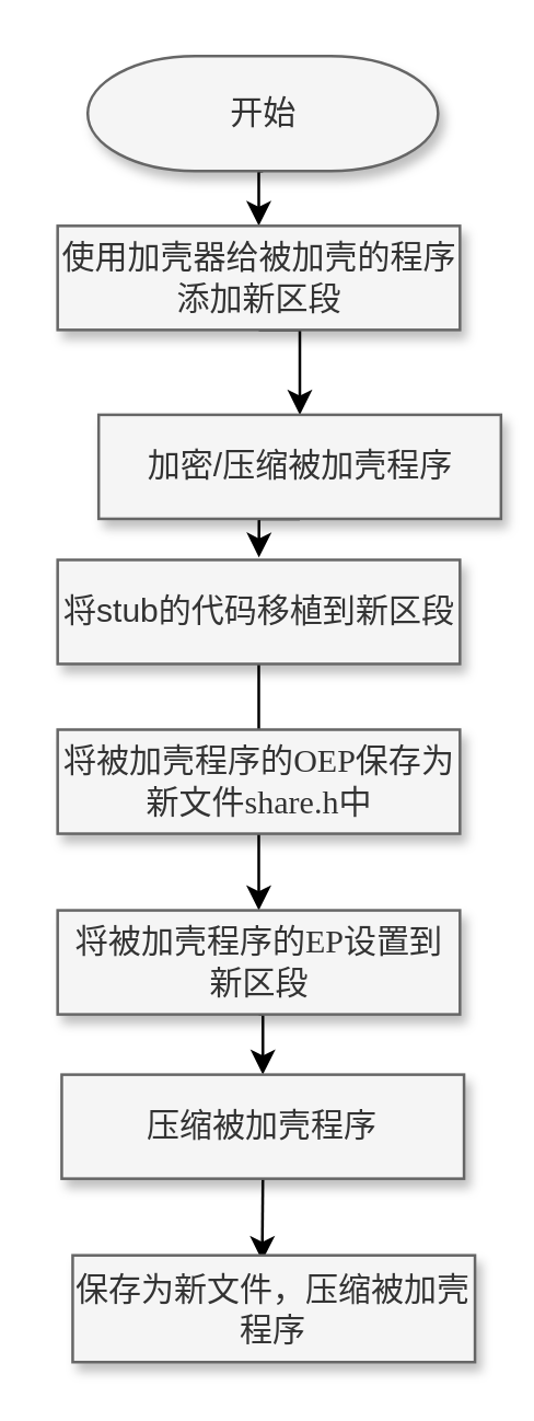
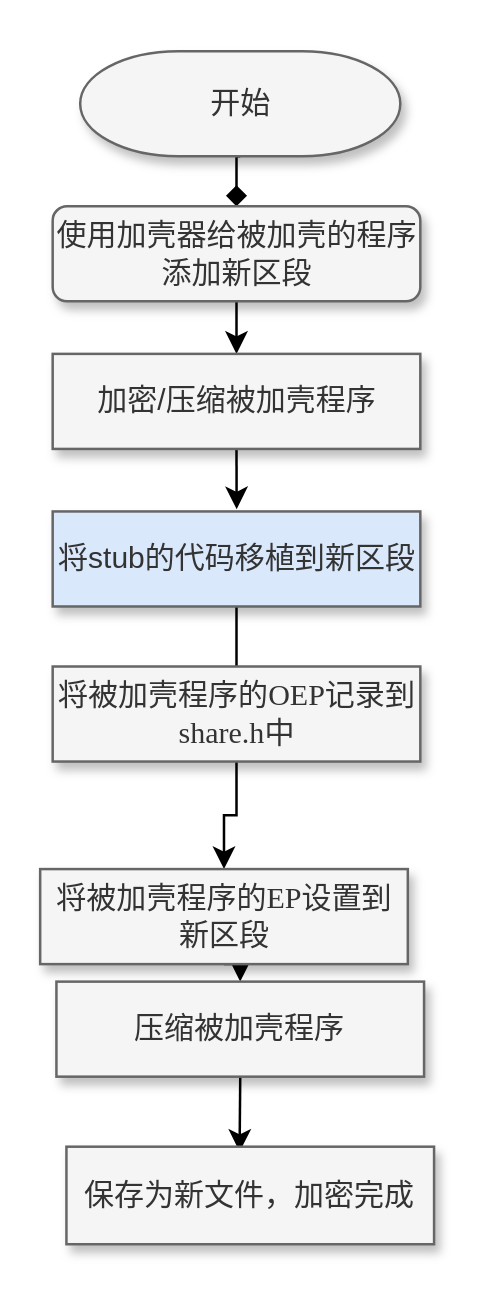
- <mxCell id="2" style="edgeStyle=orthogonalEdgeStyle;rounded=0;orthogonalLoop=1;jettySize=auto;html=1;exitX=0.5;exitY=1;exitDx=0;exitDy=0;exitPerimeter=0;entryX=0.5;entryY=0;entryDx=0;entryDy=0;fontSize=12;" edge="1" parent="1" source="3" target="5"><mxGeometry relative="1" as="geometry" /></mxCell>
+ <mxCell id="2" style="edgeStyle=orthogonalEdgeStyle;rounded=0;orthogonalLoop=1;jettySize=auto;html=1;exitX=0.5;exitY=1;exitDx=0;exitDy=0;exitPerimeter=0;entryX=0.5;entryY=0;entryDx=0;entryDy=0;fontSize=12;endArrow=diamond;" edge="1" parent="1" source="3" target="5"><mxGeometry relative="1" as="geometry" /></mxCell>
- <mxCell id="5" value="使用加壳器给被加壳的程序添加新区段" style="rounded=0;whiteSpace=wrap;html=1;shadow=1;strokeWidth=1;fillColor=#f5f5f5;fontColor=#333333;strokeColor=#666666;" vertex="1" parent="1"><mxGeometry x="20.5" y="82" width="147" height="38" as="geometry" /></mxCell>
+ <mxCell id="5" value="使用加壳器给被加壳的程序添加新区段" style="whiteSpace=wrap;html=1;shadow=1;strokeWidth=1;fillColor=#f5f5f5;fontColor=#333333;strokeColor=#666666;rounded=1;" vertex="1" parent="1"><mxGeometry x="20.5" y="82" width="147" height="38" as="geometry" /></mxCell>
- <mxCell id="7" value="加密/压缩被加壳程序" style="rounded=0;whiteSpace=wrap;html=1;shadow=1;strokeWidth=1;fillColor=#f5f5f5;fontColor=#333333;strokeColor=#666666;" vertex="1" parent="1"><mxGeometry x="35.5" y="151" width="147" height="38" as="geometry" /></mxCell>
+ <mxCell id="7" value="加密/压缩被加壳程序" style="rounded=0;whiteSpace=wrap;html=1;shadow=1;strokeWidth=1;fillColor=#f5f5f5;fontColor=#333333;strokeColor=#666666;" vertex="1" parent="1"><mxGeometry x="20.5" y="141" width="147" height="38" as="geometry" /></mxCell>
- <mxCell id="9" value="将stub的代码移植到新区段" style="rounded=0;whiteSpace=wrap;html=1;shadow=1;strokeWidth=1;fillColor=#f5f5f5;fontColor=#333333;strokeColor=#666666;" vertex="1" parent="1"><mxGeometry x="20.5" y="204" width="147" height="38" as="geometry" /></mxCell>
+ <mxCell id="9" value="将stub的代码移植到新区段" style="rounded=0;whiteSpace=wrap;html=1;shadow=1;strokeWidth=1;fillColor=#dae8fc;fontColor=#333333;strokeColor=#666666;" vertex="1" parent="1"><mxGeometry x="20.5" y="204" width="147" height="38" as="geometry" /></mxCell>
- <mxCell id="11" value="&lt;font style=&quot;font-size: 12px&quot;&gt;&lt;span&gt;将被加壳程序的&lt;/span&gt;&lt;span lang=&quot;EN-US&quot; style=&quot;font-family: &amp;#34;times new roman&amp;#34; , serif&quot;&gt;OEP&lt;/span&gt;&lt;span&gt;保存为新文件&lt;/span&gt;&lt;span lang=&quot;EN-US&quot; style=&quot;font-family: &amp;#34;times new roman&amp;#34; , serif&quot;&gt;share.h&lt;/span&gt;&lt;span&gt;中&lt;/span&gt;&lt;/font&gt;" style="rounded=0;whiteSpace=wrap;html=1;shadow=1;strokeWidth=1;fillColor=#f5f5f5;fontColor=#333333;strokeColor=#666666;" vertex="1" parent="1"><mxGeometry x="20.5" y="266" width="147" height="38" as="geometry" /></mxCell>
+ <mxCell id="11" value="&lt;font style=&quot;font-size: 12px&quot;&gt;&lt;span&gt;将被加壳程序的&lt;/span&gt;&lt;span lang=&quot;EN-US&quot; style=&quot;font-family: &amp;#34;times new roman&amp;#34; , serif&quot;&gt;OEP&lt;/span&gt;&lt;span&gt;记录到&lt;/span&gt;&lt;span lang=&quot;EN-US&quot; style=&quot;font-family: &amp;#34;times new roman&amp;#34; , serif&quot;&gt;share.h&lt;/span&gt;&lt;span&gt;中&lt;/span&gt;&lt;/font&gt;" style="rounded=0;whiteSpace=wrap;html=1;shadow=1;strokeWidth=1;fillColor=#f5f5f5;fontColor=#333333;strokeColor=#666666;" vertex="1" parent="1"><mxGeometry x="20.5" y="266" width="147" height="38" as="geometry" /></mxCell>
- <mxCell id="13" value="&lt;font style=&quot;font-size: 12px&quot;&gt;&lt;span&gt;将被加壳程序的&lt;/span&gt;&lt;span lang=&quot;EN-US&quot; style=&quot;font-family: &amp;#34;times new roman&amp;#34; , serif&quot;&gt;EP&lt;/span&gt;&lt;span&gt;设置到新区段&lt;/span&gt;&lt;/font&gt;" style="rounded=0;whiteSpace=wrap;html=1;shadow=1;strokeWidth=1;fillColor=#f5f5f5;fontColor=#333333;strokeColor=#666666;" vertex="1" parent="1"><mxGeometry x="20.5" y="332" width="147" height="38" as="geometry" /></mxCell>
+ <mxCell id="13" value="&lt;font style=&quot;font-size: 12px&quot;&gt;&lt;span&gt;将被加壳程序的&lt;/span&gt;&lt;span lang=&quot;EN-US&quot; style=&quot;font-family: &amp;#34;times new roman&amp;#34; , serif&quot;&gt;EP&lt;/span&gt;&lt;span&gt;设置到新区段&lt;/span&gt;&lt;/font&gt;" style="rounded=0;whiteSpace=wrap;html=1;shadow=1;strokeWidth=1;fillColor=#f5f5f5;fontColor=#333333;strokeColor=#666666;" vertex="1" parent="1"><mxGeometry x="15.5" y="347" width="147" height="38" as="geometry" /></mxCell>
- <mxCell id="16" value="&lt;span&gt;保存为新文件，压缩被加壳程序&lt;/span&gt;" style="rounded=0;whiteSpace=wrap;html=1;shadow=1;strokeWidth=1;fillColor=#f5f5f5;fontColor=#333333;strokeColor=#666666;" vertex="1" parent="1"><mxGeometry x="26" y="458" width="147" height="39" as="geometry" /></mxCell>
+ <mxCell id="16" value="&lt;span&gt;保存为新文件，加密完成&lt;/span&gt;" style="rounded=0;whiteSpace=wrap;html=1;shadow=1;strokeWidth=1;fillColor=#f5f5f5;fontColor=#333333;strokeColor=#666666;" vertex="1" parent="1"><mxGeometry x="26" y="458" width="147" height="39" as="geometry" /></mxCell>
